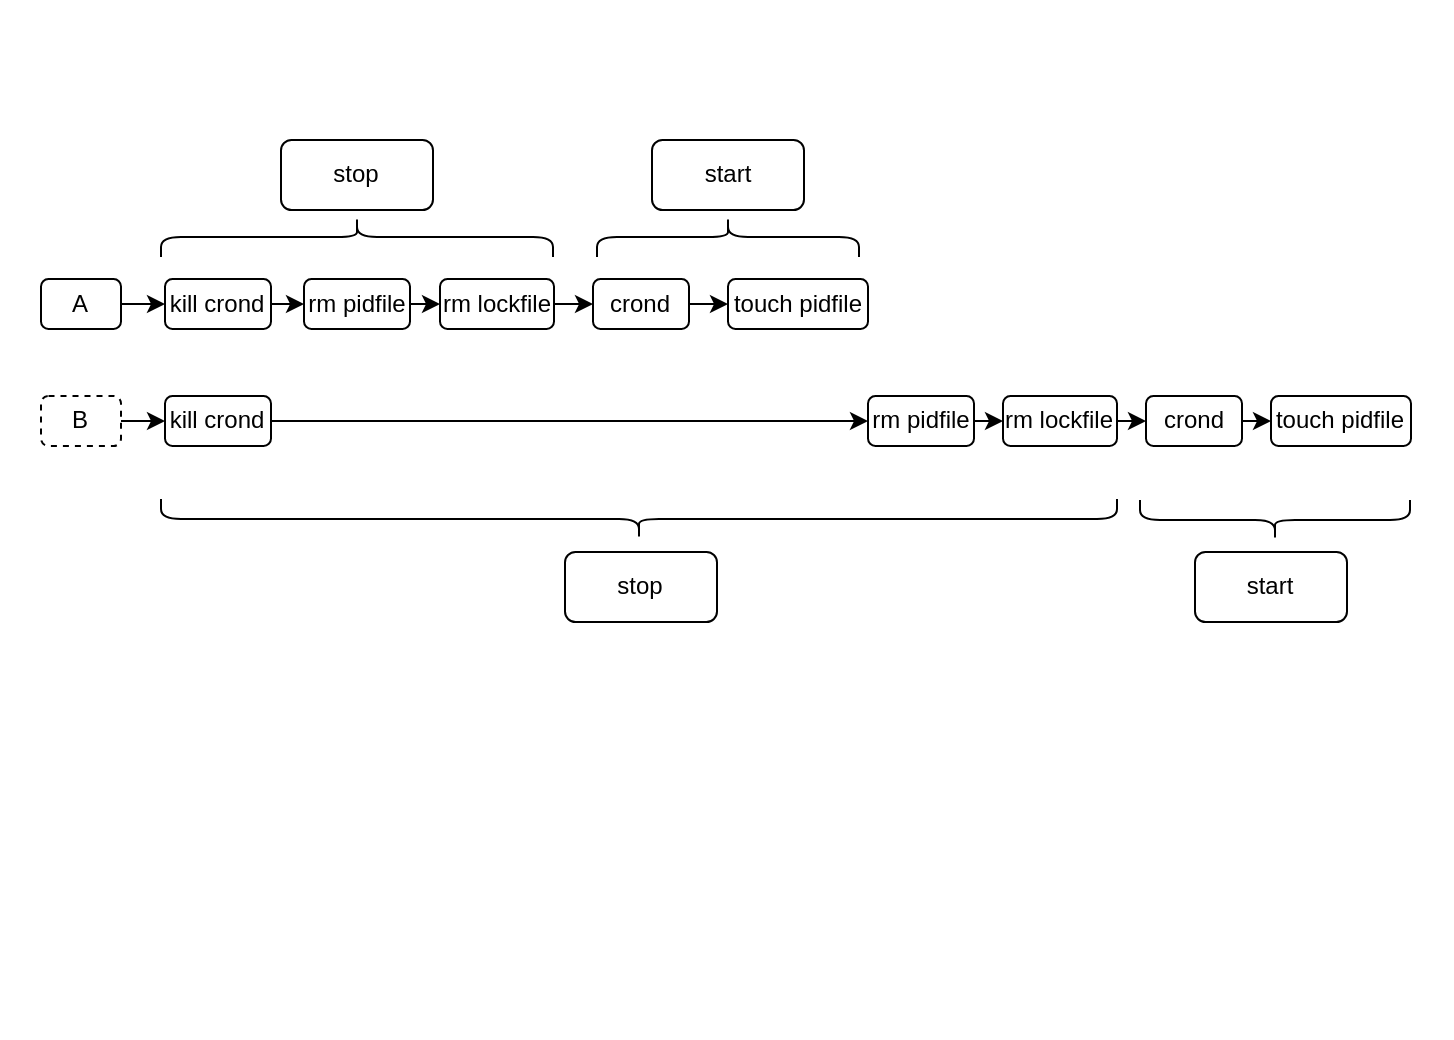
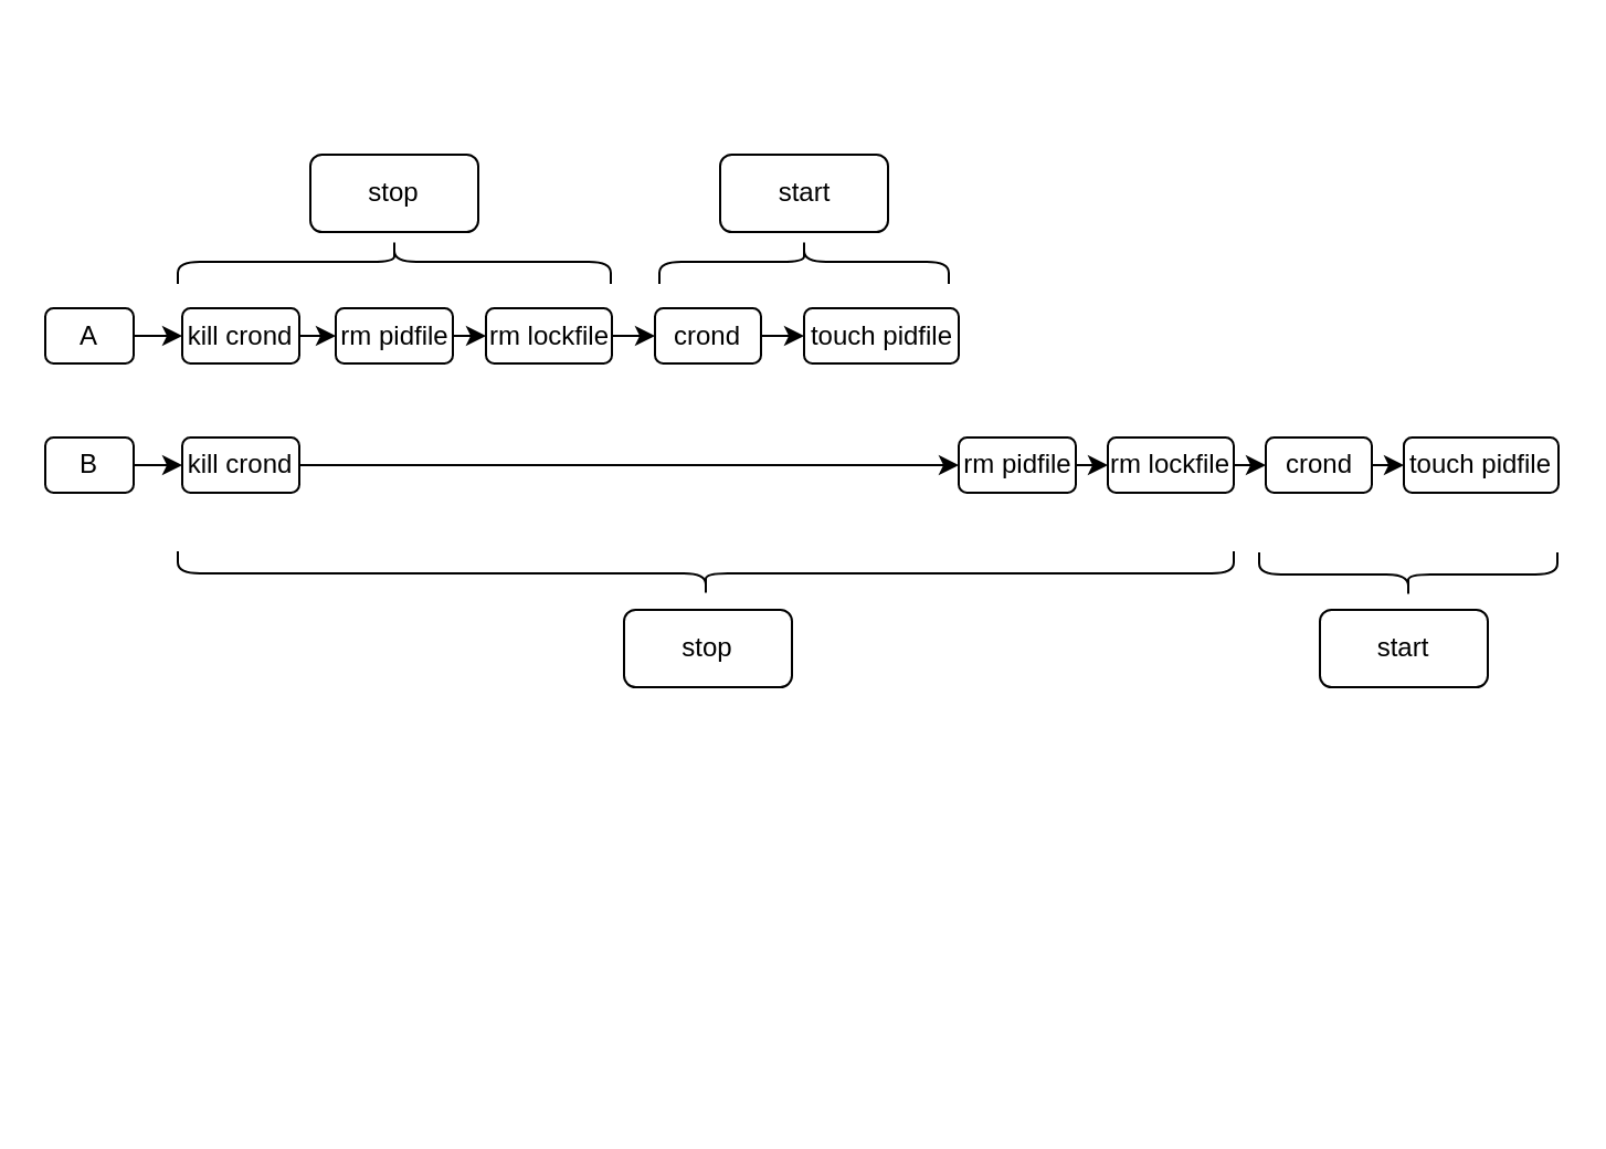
- <mxCell id="3" value="B" style="rounded=1;whiteSpace=wrap;html=1;dashed=1;" vertex="1" parent="1"><mxGeometry x="20" y="197.5" width="40" height="25" as="geometry" /></mxCell>
+ <mxCell id="3" value="B" style="rounded=1;whiteSpace=wrap;html=1;" vertex="1" parent="1"><mxGeometry x="20" y="197.5" width="40" height="25" as="geometry" /></mxCell>
